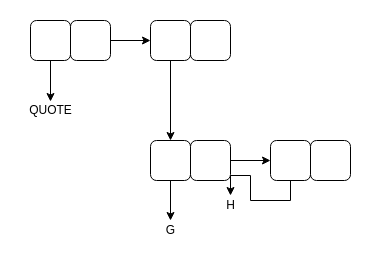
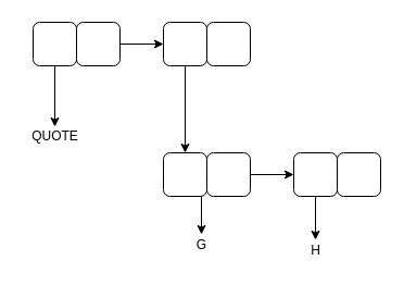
- <mxCell id="13" value="QUOTE" style="text;html=1;align=center;verticalAlign=middle;resizable=0;points=[];autosize=1;strokeColor=none;" vertex="1" parent="1"><mxGeometry x="20" y="100" width="60" height="20" as="geometry" /></mxCell>
+ <mxCell id="13" value="QUOTE" style="text;html=1;align=center;verticalAlign=middle;resizable=0;points=[];autosize=1;strokeColor=none;" vertex="1" parent="1"><mxGeometry x="20" y="115" width="60" height="20" as="geometry" /></mxCell>
- <mxCell id="15" value="H" style="text;html=1;align=center;verticalAlign=middle;resizable=0;points=[];autosize=1;strokeColor=none;" vertex="1" parent="1"><mxGeometry x="220" y="195" width="20" height="20" as="geometry" /></mxCell>
+ <mxCell id="15" value="H" style="text;html=1;align=center;verticalAlign=middle;resizable=0;points=[];autosize=1;strokeColor=none;" vertex="1" parent="1"><mxGeometry x="280" y="220" width="20" height="20" as="geometry" /></mxCell>
- <mxCell id="14" value="G" style="text;html=1;align=center;verticalAlign=middle;resizable=0;points=[];autosize=1;strokeColor=none;" vertex="1" parent="1"><mxGeometry x="160" y="220" width="20" height="20" as="geometry" /></mxCell>
+ <mxCell id="14" value="G" style="text;html=1;align=center;verticalAlign=middle;resizable=0;points=[];autosize=1;strokeColor=none;" vertex="1" parent="1"><mxGeometry x="175" y="215" width="20" height="20" as="geometry" /></mxCell>
